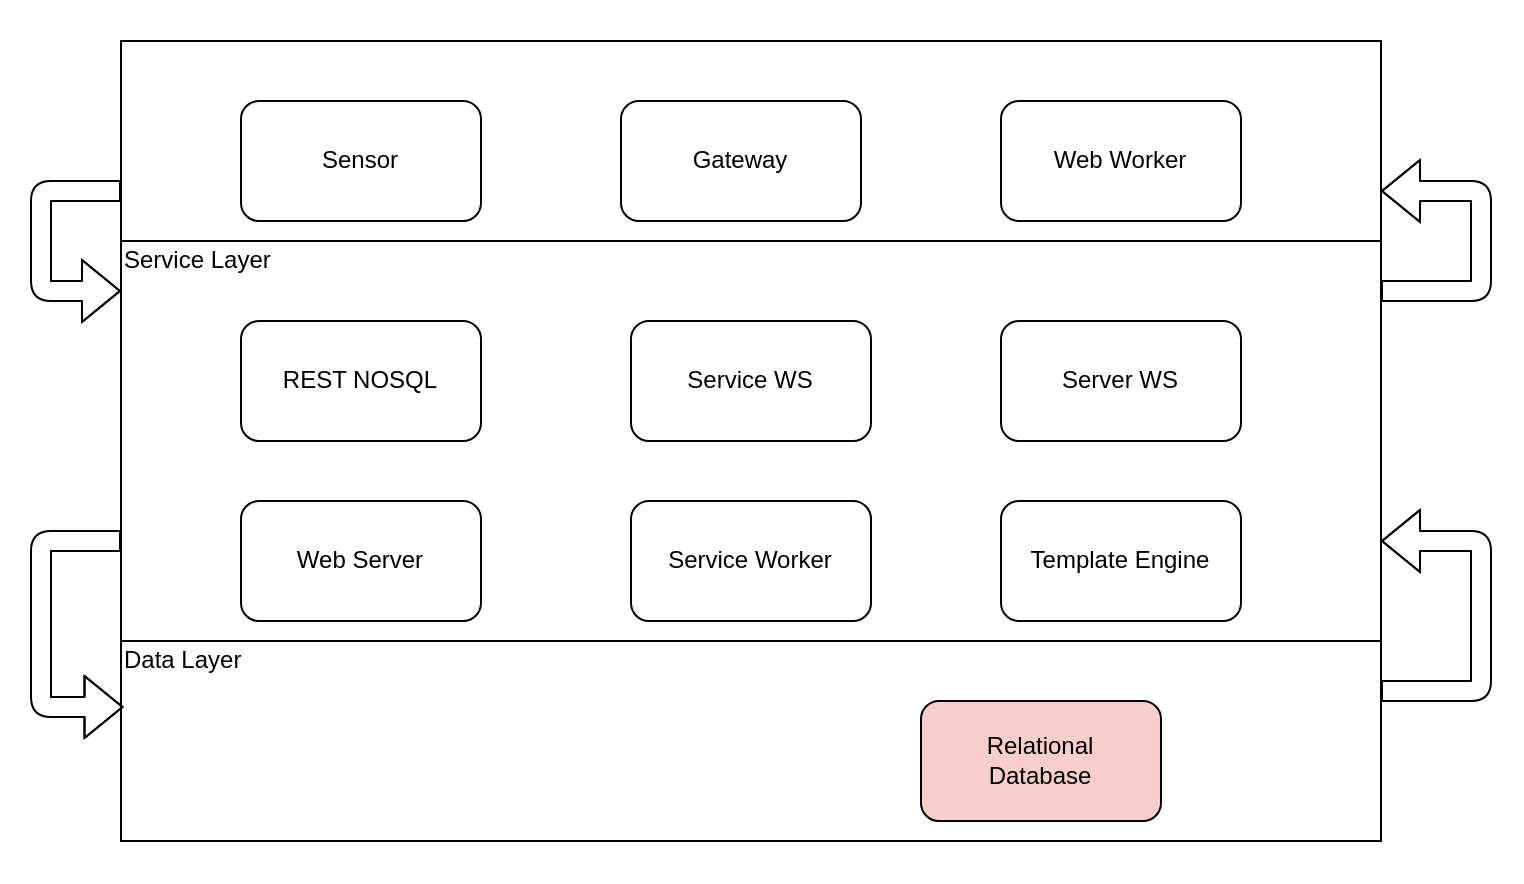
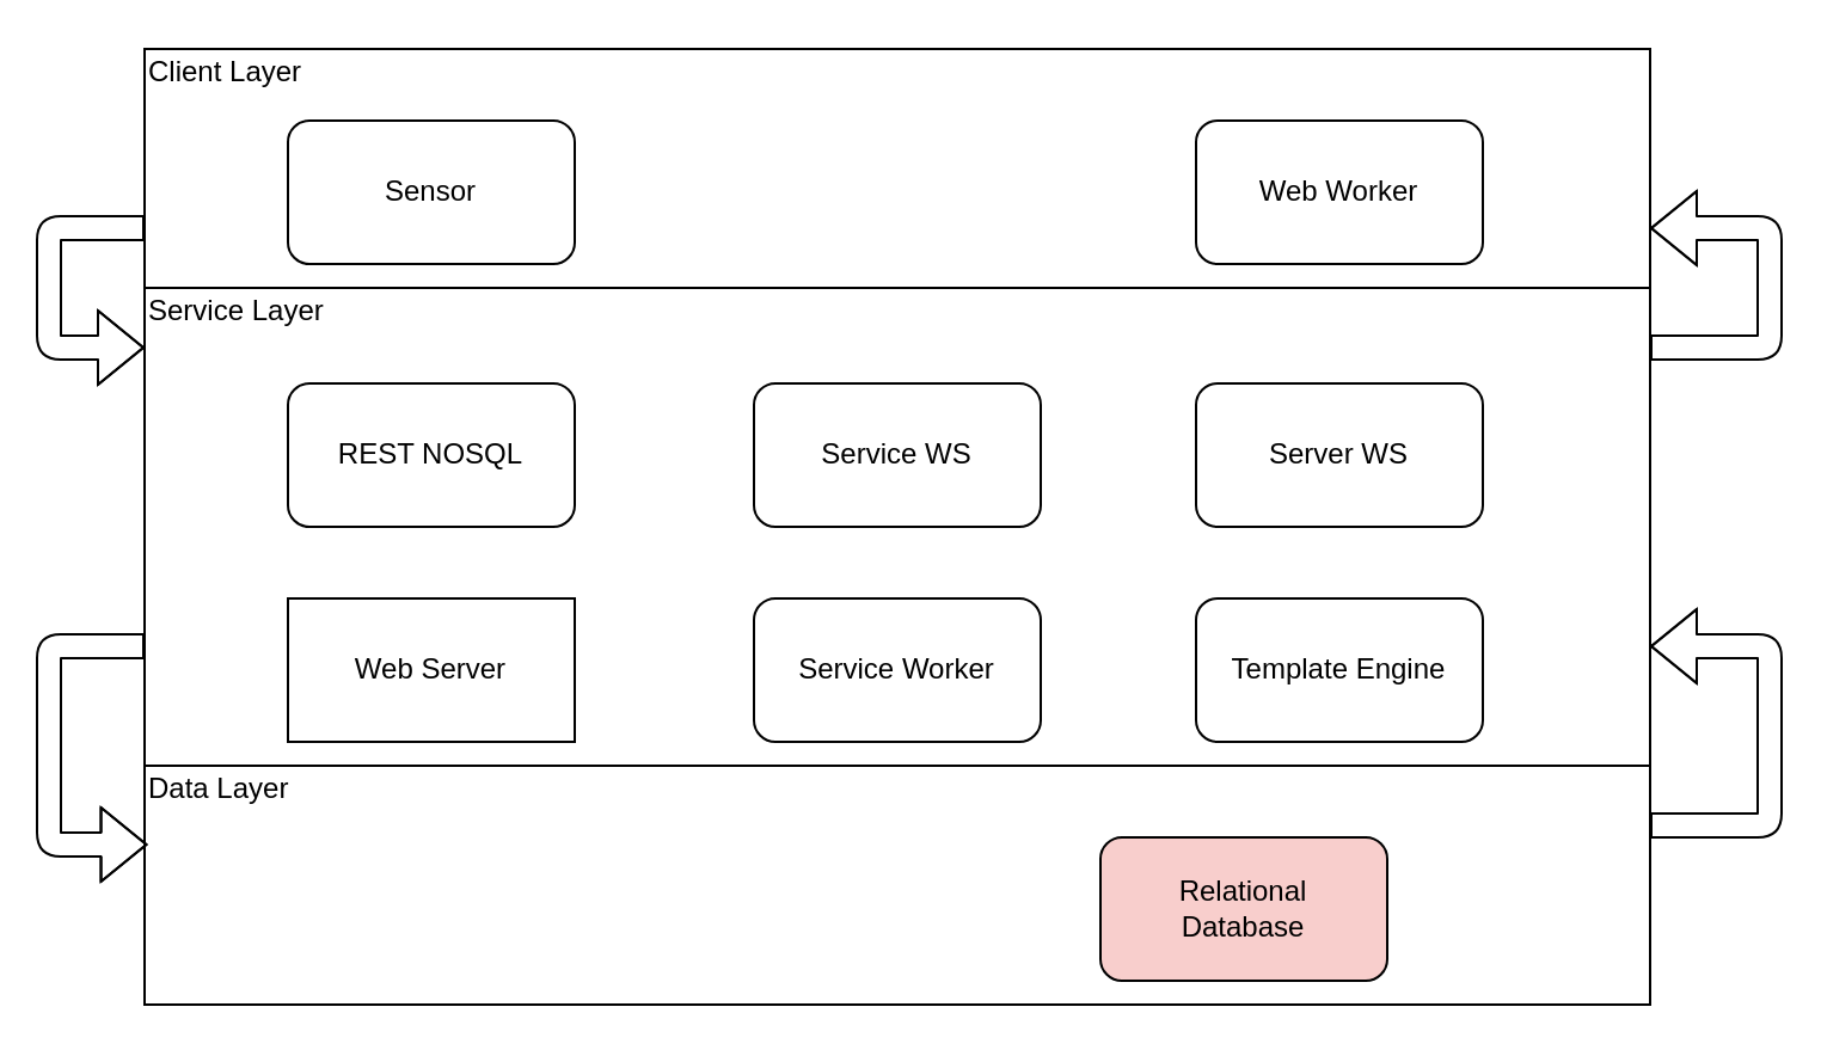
+ <mxCell id="5" value="&lt;div align=&quot;left&quot;&gt;Client Layer&lt;br&gt;&lt;/div&gt;" style="text;html=1;strokeColor=none;fillColor=none;align=left;verticalAlign=middle;whiteSpace=wrap;rounded=0;" parent="1" vertex="1"><mxGeometry x="60" y="20" width="190" height="20" as="geometry" /></mxCell>
- <mxCell id="9" value="Gateway" style="rounded=1;whiteSpace=wrap;html=1;" parent="1" vertex="1"><mxGeometry x="310" y="50" width="120" height="60" as="geometry" /></mxCell>
- <mxCell id="14" value="Web Server" style="rounded=1;whiteSpace=wrap;html=1;" parent="1" vertex="1"><mxGeometry x="120" y="250" width="120" height="60" as="geometry" /></mxCell>
+ <mxCell id="14" value="Web Server" style="whiteSpace=wrap;html=1;rounded=0;" parent="1" vertex="1"><mxGeometry x="120" y="250" width="120" height="60" as="geometry" /></mxCell>
